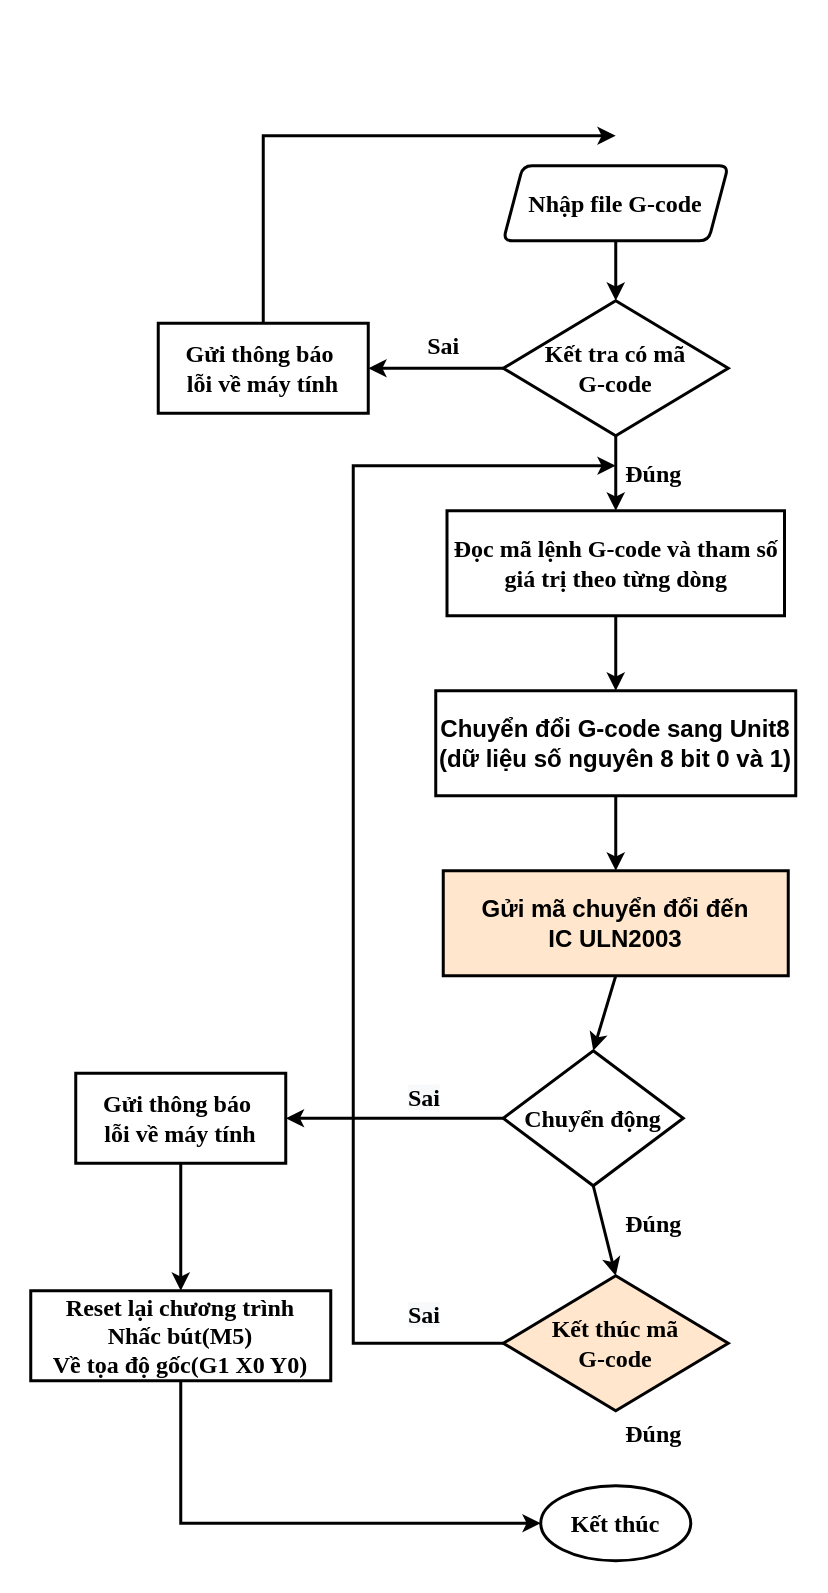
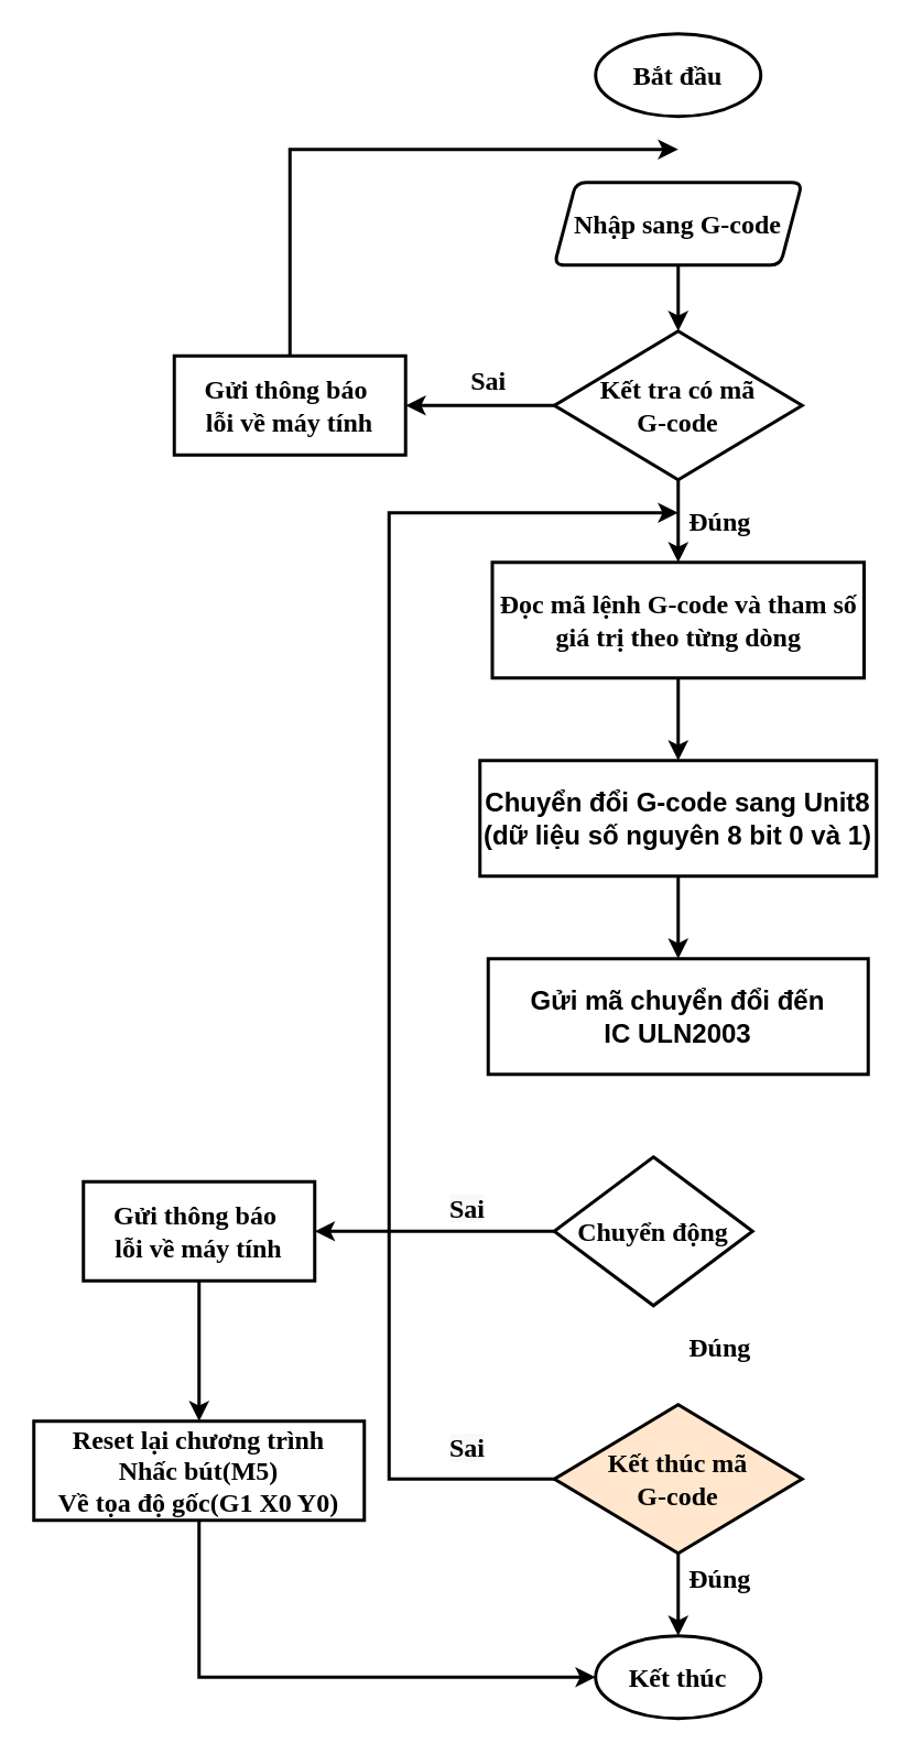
+ <mxCell id="2" value="&lt;font style=&quot;font-size: 16px;&quot; face=&quot;Times New Roman&quot;&gt;&lt;b&gt;Bắt đầu&lt;/b&gt;&lt;/font&gt;" style="strokeWidth=2;html=1;shape=mxgraph.flowchart.start_1;whiteSpace=wrap;" parent="1" vertex="1"><mxGeometry x="360" y="20" width="100" height="50" as="geometry" /></mxCell>
- <mxCell id="3" value="&lt;b&gt;Nhập file G-code&lt;/b&gt;" style="shape=parallelogram;html=1;strokeWidth=2;perimeter=parallelogramPerimeter;whiteSpace=wrap;rounded=1;arcSize=12;size=0.088;fontFamily=Times New Roman;fontSize=16;" parent="1" vertex="1"><mxGeometry x="335" y="110" width="150" height="50" as="geometry" /></mxCell>
+ <mxCell id="3" value="&lt;b&gt;Nhập sang G-code&lt;/b&gt;" style="shape=parallelogram;html=1;strokeWidth=2;perimeter=parallelogramPerimeter;whiteSpace=wrap;rounded=1;arcSize=12;size=0.088;fontFamily=Times New Roman;fontSize=16;" parent="1" vertex="1"><mxGeometry x="335" y="110" width="150" height="50" as="geometry" /></mxCell>
- <mxCell id="14" value="&lt;span style=&quot;font-size: 16px;&quot;&gt;&lt;b&gt;Gửi mã chuyển đổi đến &lt;br&gt;IC ULN2003&lt;/b&gt;&lt;/span&gt;" style="rounded=0;whiteSpace=wrap;html=1;strokeWidth=2;fillColor=#ffe6cc;" parent="1" vertex="1"><mxGeometry x="295" y="580" width="230" height="70" as="geometry" /></mxCell>
+ <mxCell id="14" value="&lt;span style=&quot;font-size: 16px;&quot;&gt;&lt;b&gt;Gửi mã chuyển đổi đến &lt;br&gt;IC ULN2003&lt;/b&gt;&lt;/span&gt;" style="rounded=0;whiteSpace=wrap;html=1;strokeWidth=2;" parent="1" vertex="1"><mxGeometry x="295" y="580" width="230" height="70" as="geometry" /></mxCell>
- <mxCell id="16" value="" style="endArrow=classic;html=1;rounded=0;fontSize=16;strokeWidth=2;exitX=0.5;exitY=1;exitDx=0;exitDy=0;entryX=0.5;entryY=0;entryDx=0;entryDy=0;" parent="1" source="14" target="13" edge="1"><mxGeometry width="50" height="50" relative="1" as="geometry"><mxPoint x="465" y="790" as="sourcePoint" /><mxPoint x="515" y="740" as="targetPoint" /></mxGeometry></mxCell>
- <mxCell id="21" value="" style="endArrow=classic;html=1;rounded=0;fontSize=16;strokeWidth=2;exitX=0.5;exitY=1;exitDx=0;exitDy=0;entryX=0.5;entryY=0;entryDx=0;entryDy=0;" parent="1" source="13" target="18" edge="1"><mxGeometry width="50" height="50" relative="1" as="geometry"><mxPoint x="445" y="900" as="sourcePoint" /><mxPoint x="495" y="850" as="targetPoint" /></mxGeometry></mxCell>
+ <mxCell id="19" value="" style="endArrow=classic;html=1;rounded=0;fontSize=16;strokeWidth=2;exitX=0.5;exitY=1;exitDx=0;exitDy=0;entryX=0.5;entryY=0;entryDx=0;entryDy=0;entryPerimeter=0;" parent="1" source="18" target="17" edge="1"><mxGeometry width="50" height="50" relative="1" as="geometry"><mxPoint x="475" y="870" as="sourcePoint" /><mxPoint x="525" y="820" as="targetPoint" /></mxGeometry></mxCell>
